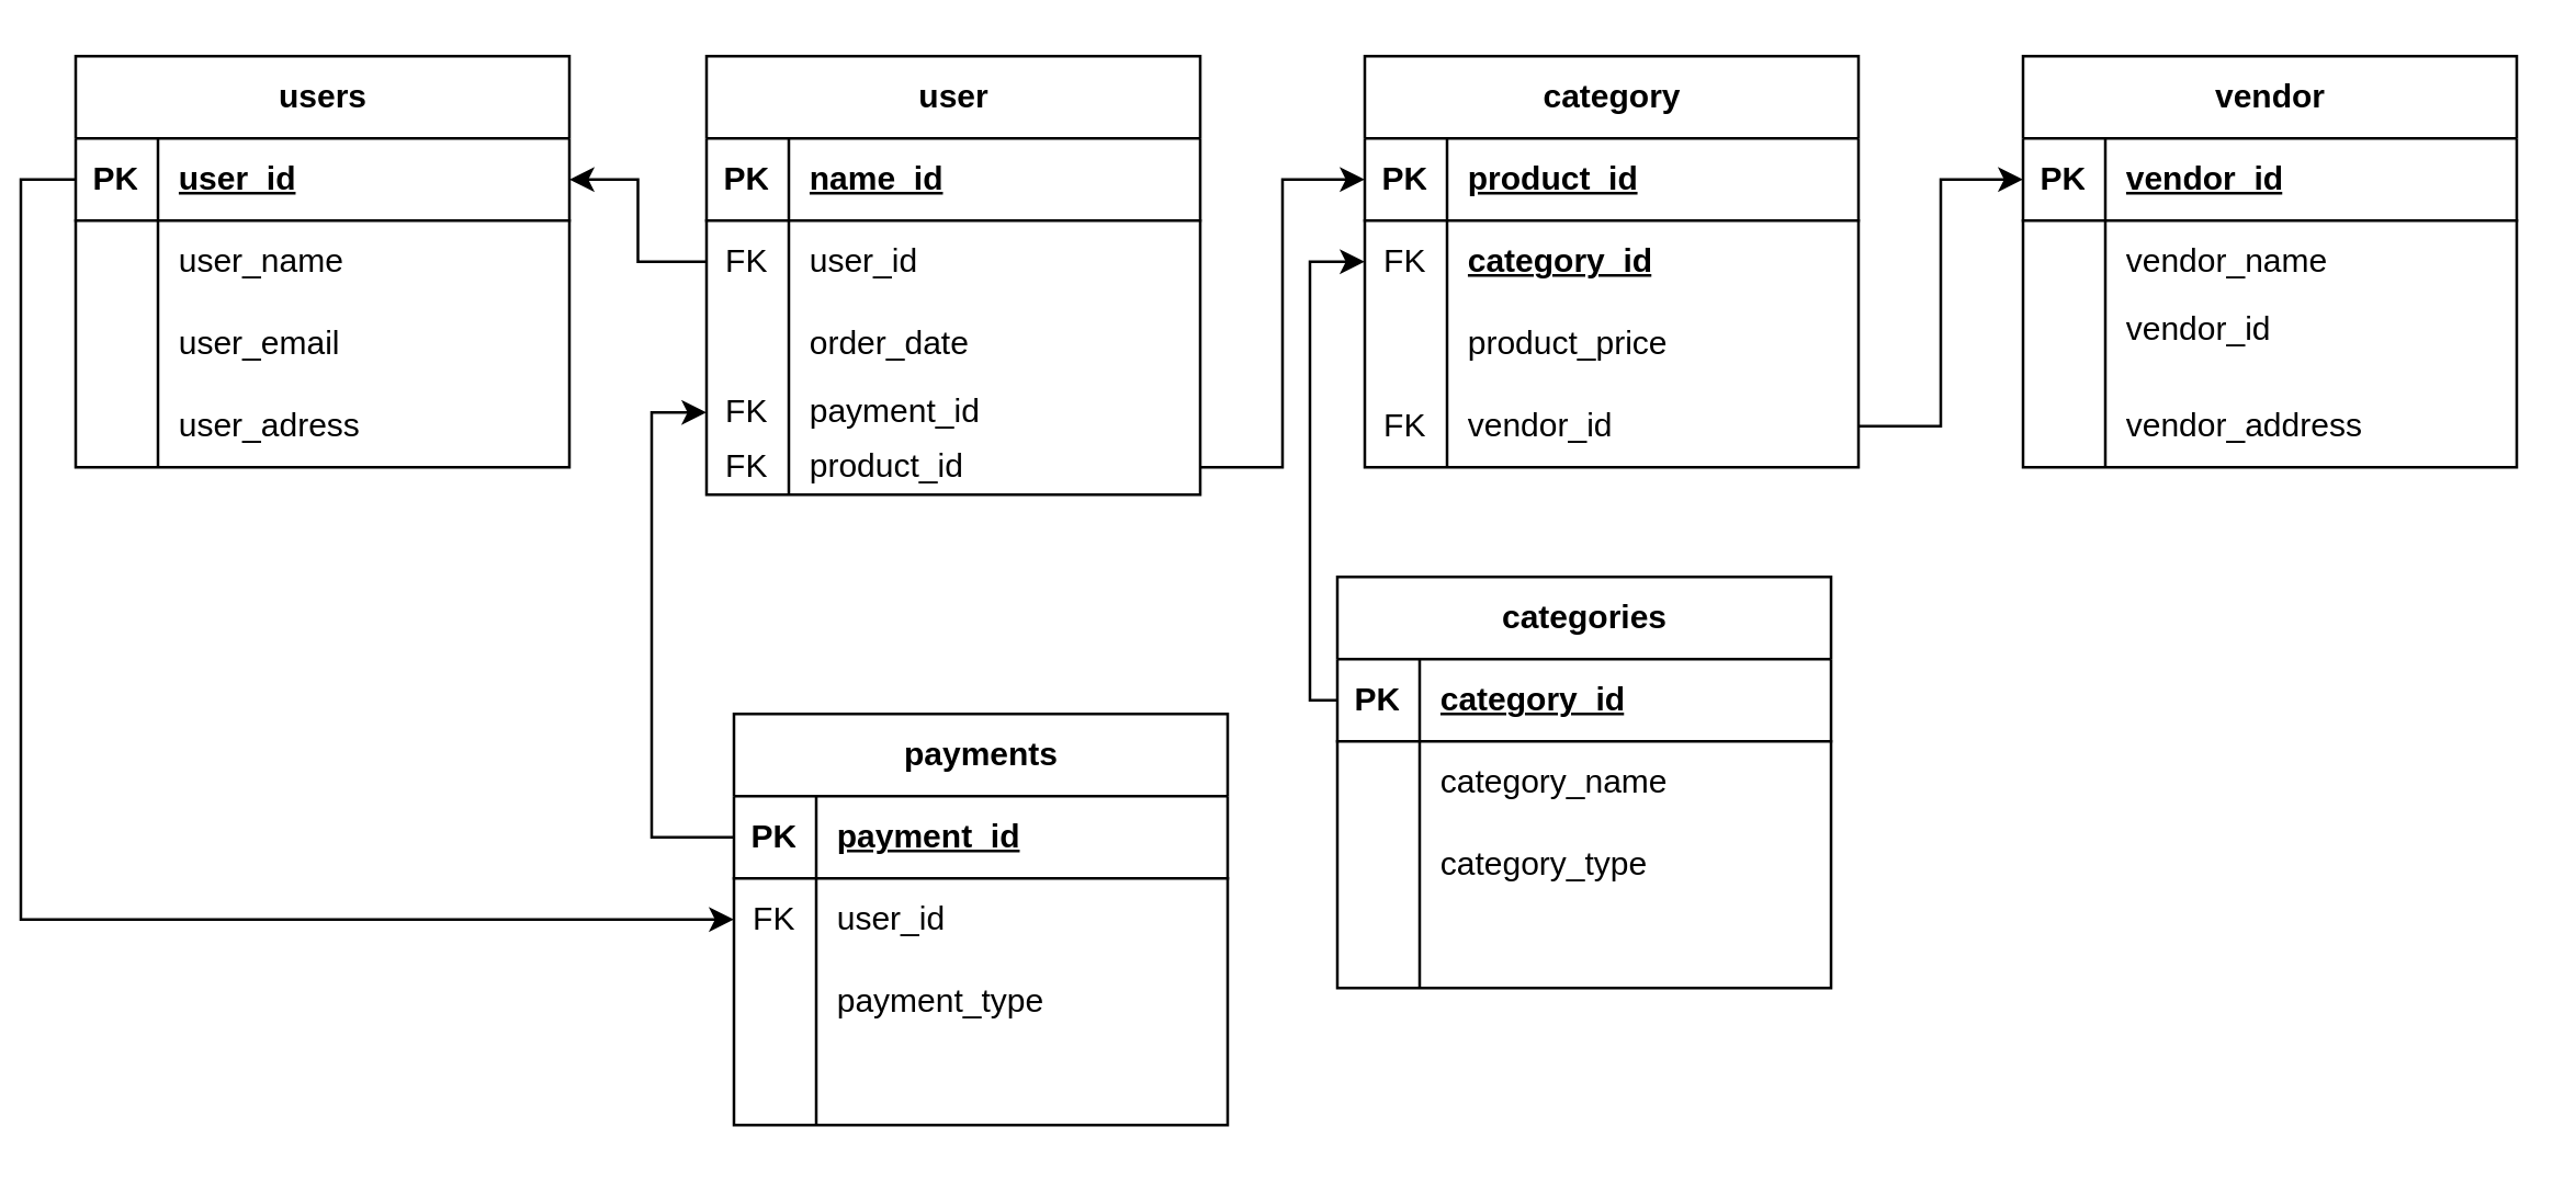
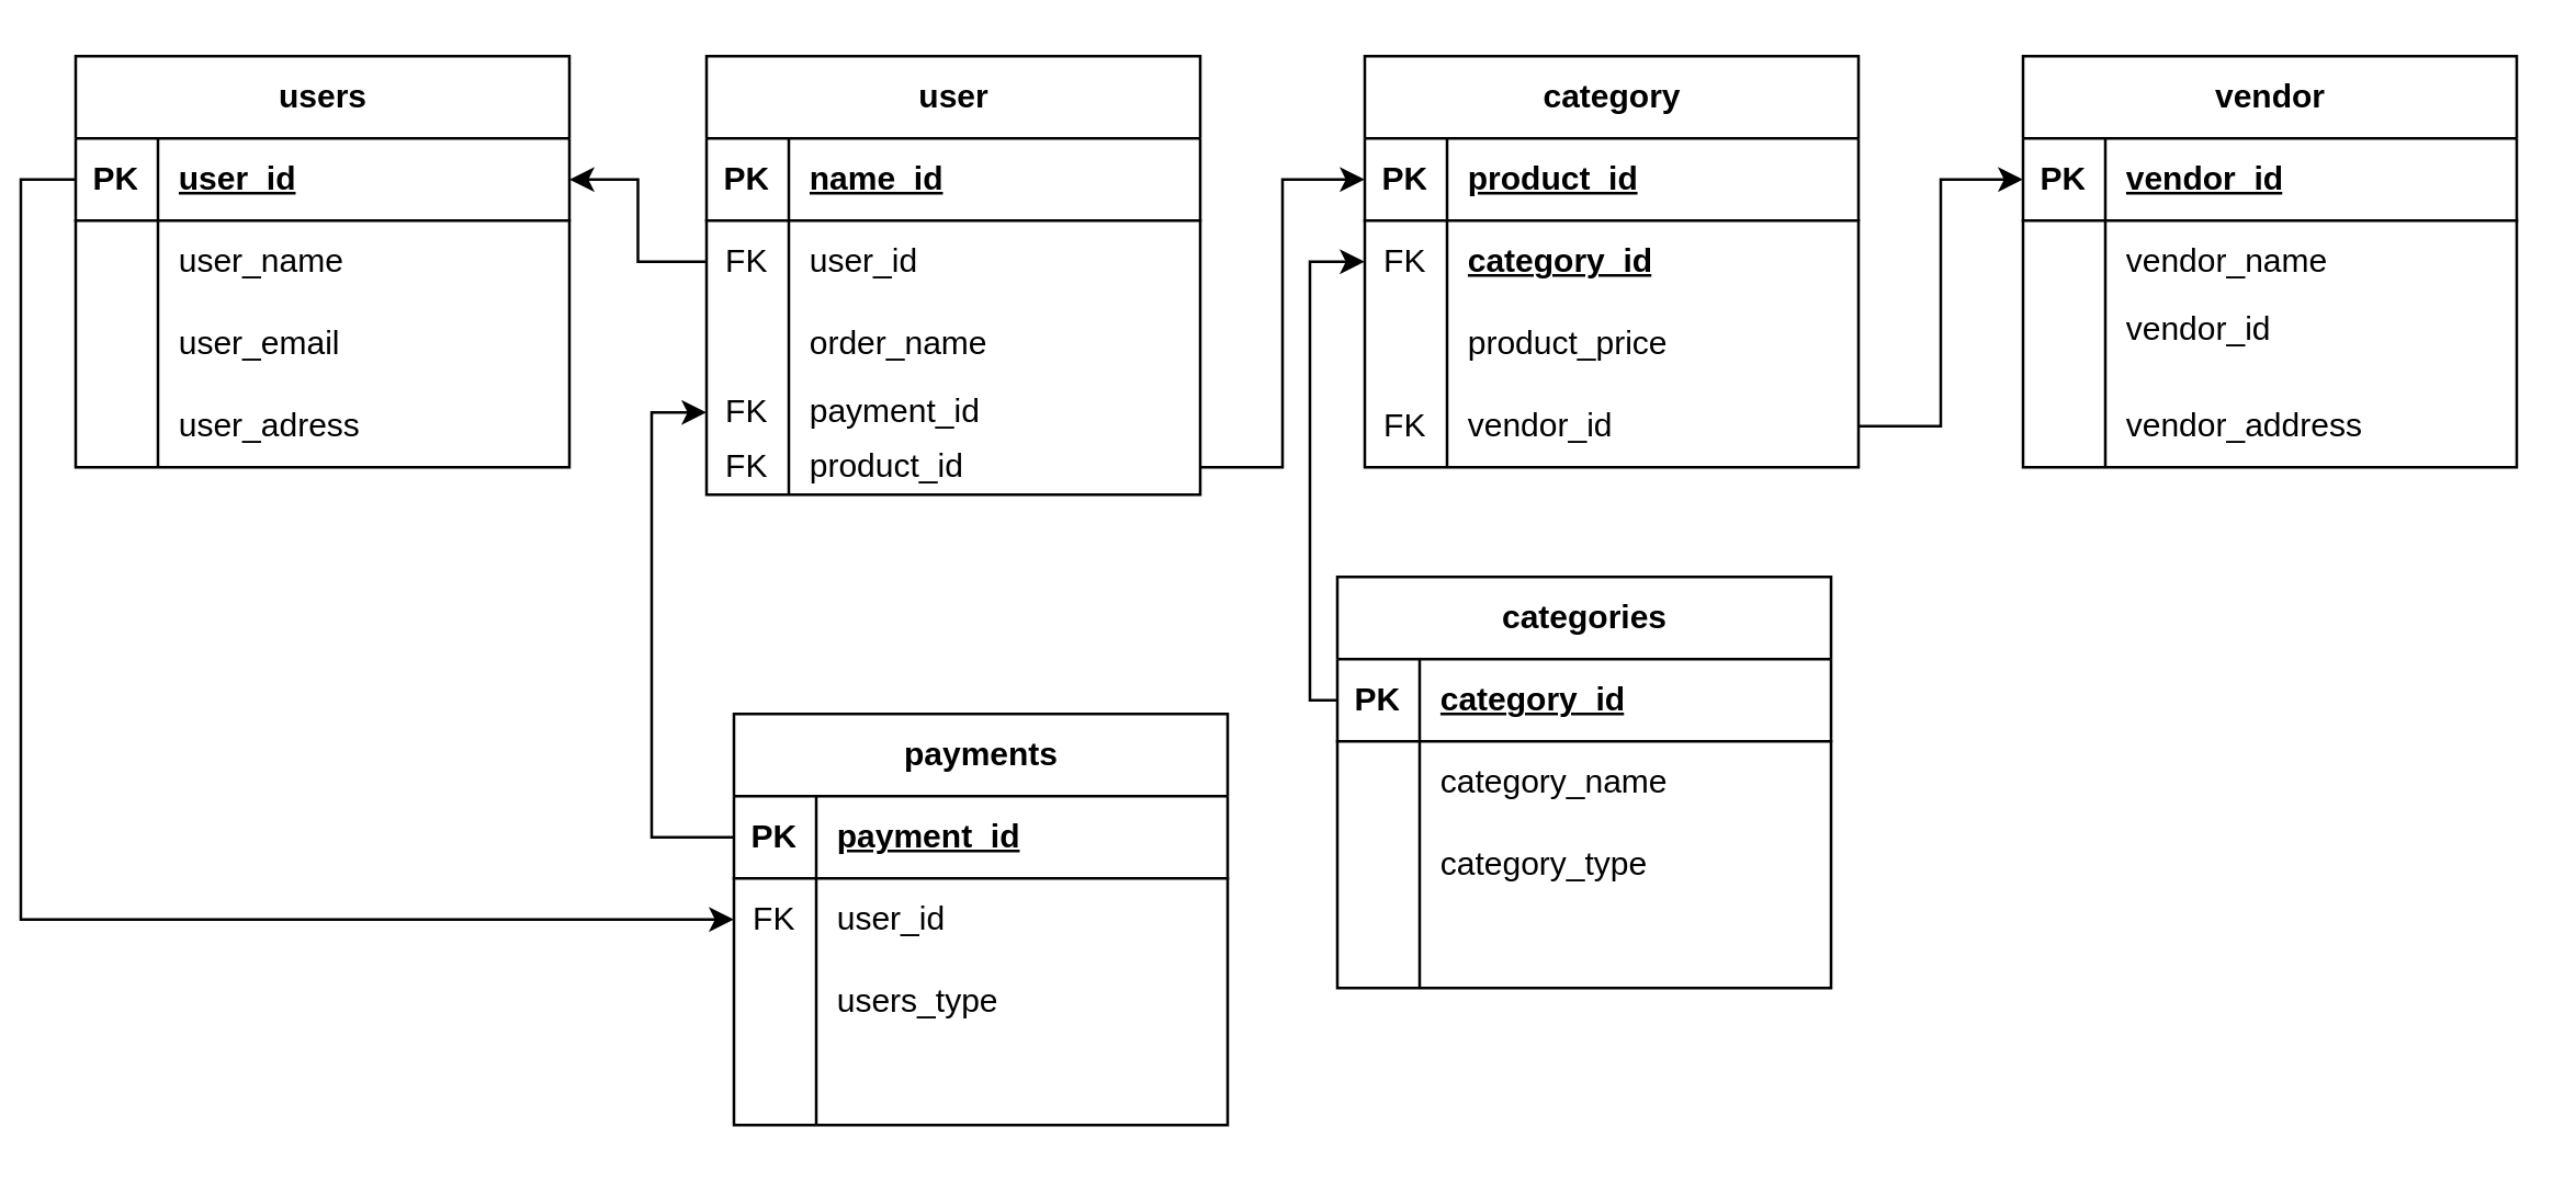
- <mxCell id="37" value="order_date" style="shape=partialRectangle;connectable=0;fillColor=none;top=0;left=0;bottom=0;right=0;align=left;spacingLeft=6;overflow=hidden;whiteSpace=wrap;html=1;" parent="35" vertex="1"><mxGeometry x="30" width="150" height="30" as="geometry"><mxRectangle width="150" height="30" as="alternateBounds" /></mxGeometry></mxCell>
+ <mxCell id="37" value="order_name" style="shape=partialRectangle;connectable=0;fillColor=none;top=0;left=0;bottom=0;right=0;align=left;spacingLeft=6;overflow=hidden;whiteSpace=wrap;html=1;" parent="35" vertex="1"><mxGeometry x="30" width="150" height="30" as="geometry"><mxRectangle width="150" height="30" as="alternateBounds" /></mxGeometry></mxCell>
- <mxCell id="79" value="payment_type" style="shape=partialRectangle;connectable=0;fillColor=none;top=0;left=0;bottom=0;right=0;align=left;spacingLeft=6;overflow=hidden;whiteSpace=wrap;html=1;" parent="77" vertex="1"><mxGeometry x="30" width="150" height="30" as="geometry"><mxRectangle width="150" height="30" as="alternateBounds" /></mxGeometry></mxCell>
+ <mxCell id="79" value="users_type" style="shape=partialRectangle;connectable=0;fillColor=none;top=0;left=0;bottom=0;right=0;align=left;spacingLeft=6;overflow=hidden;whiteSpace=wrap;html=1;" parent="77" vertex="1"><mxGeometry x="30" width="150" height="30" as="geometry"><mxRectangle width="150" height="30" as="alternateBounds" /></mxGeometry></mxCell>
